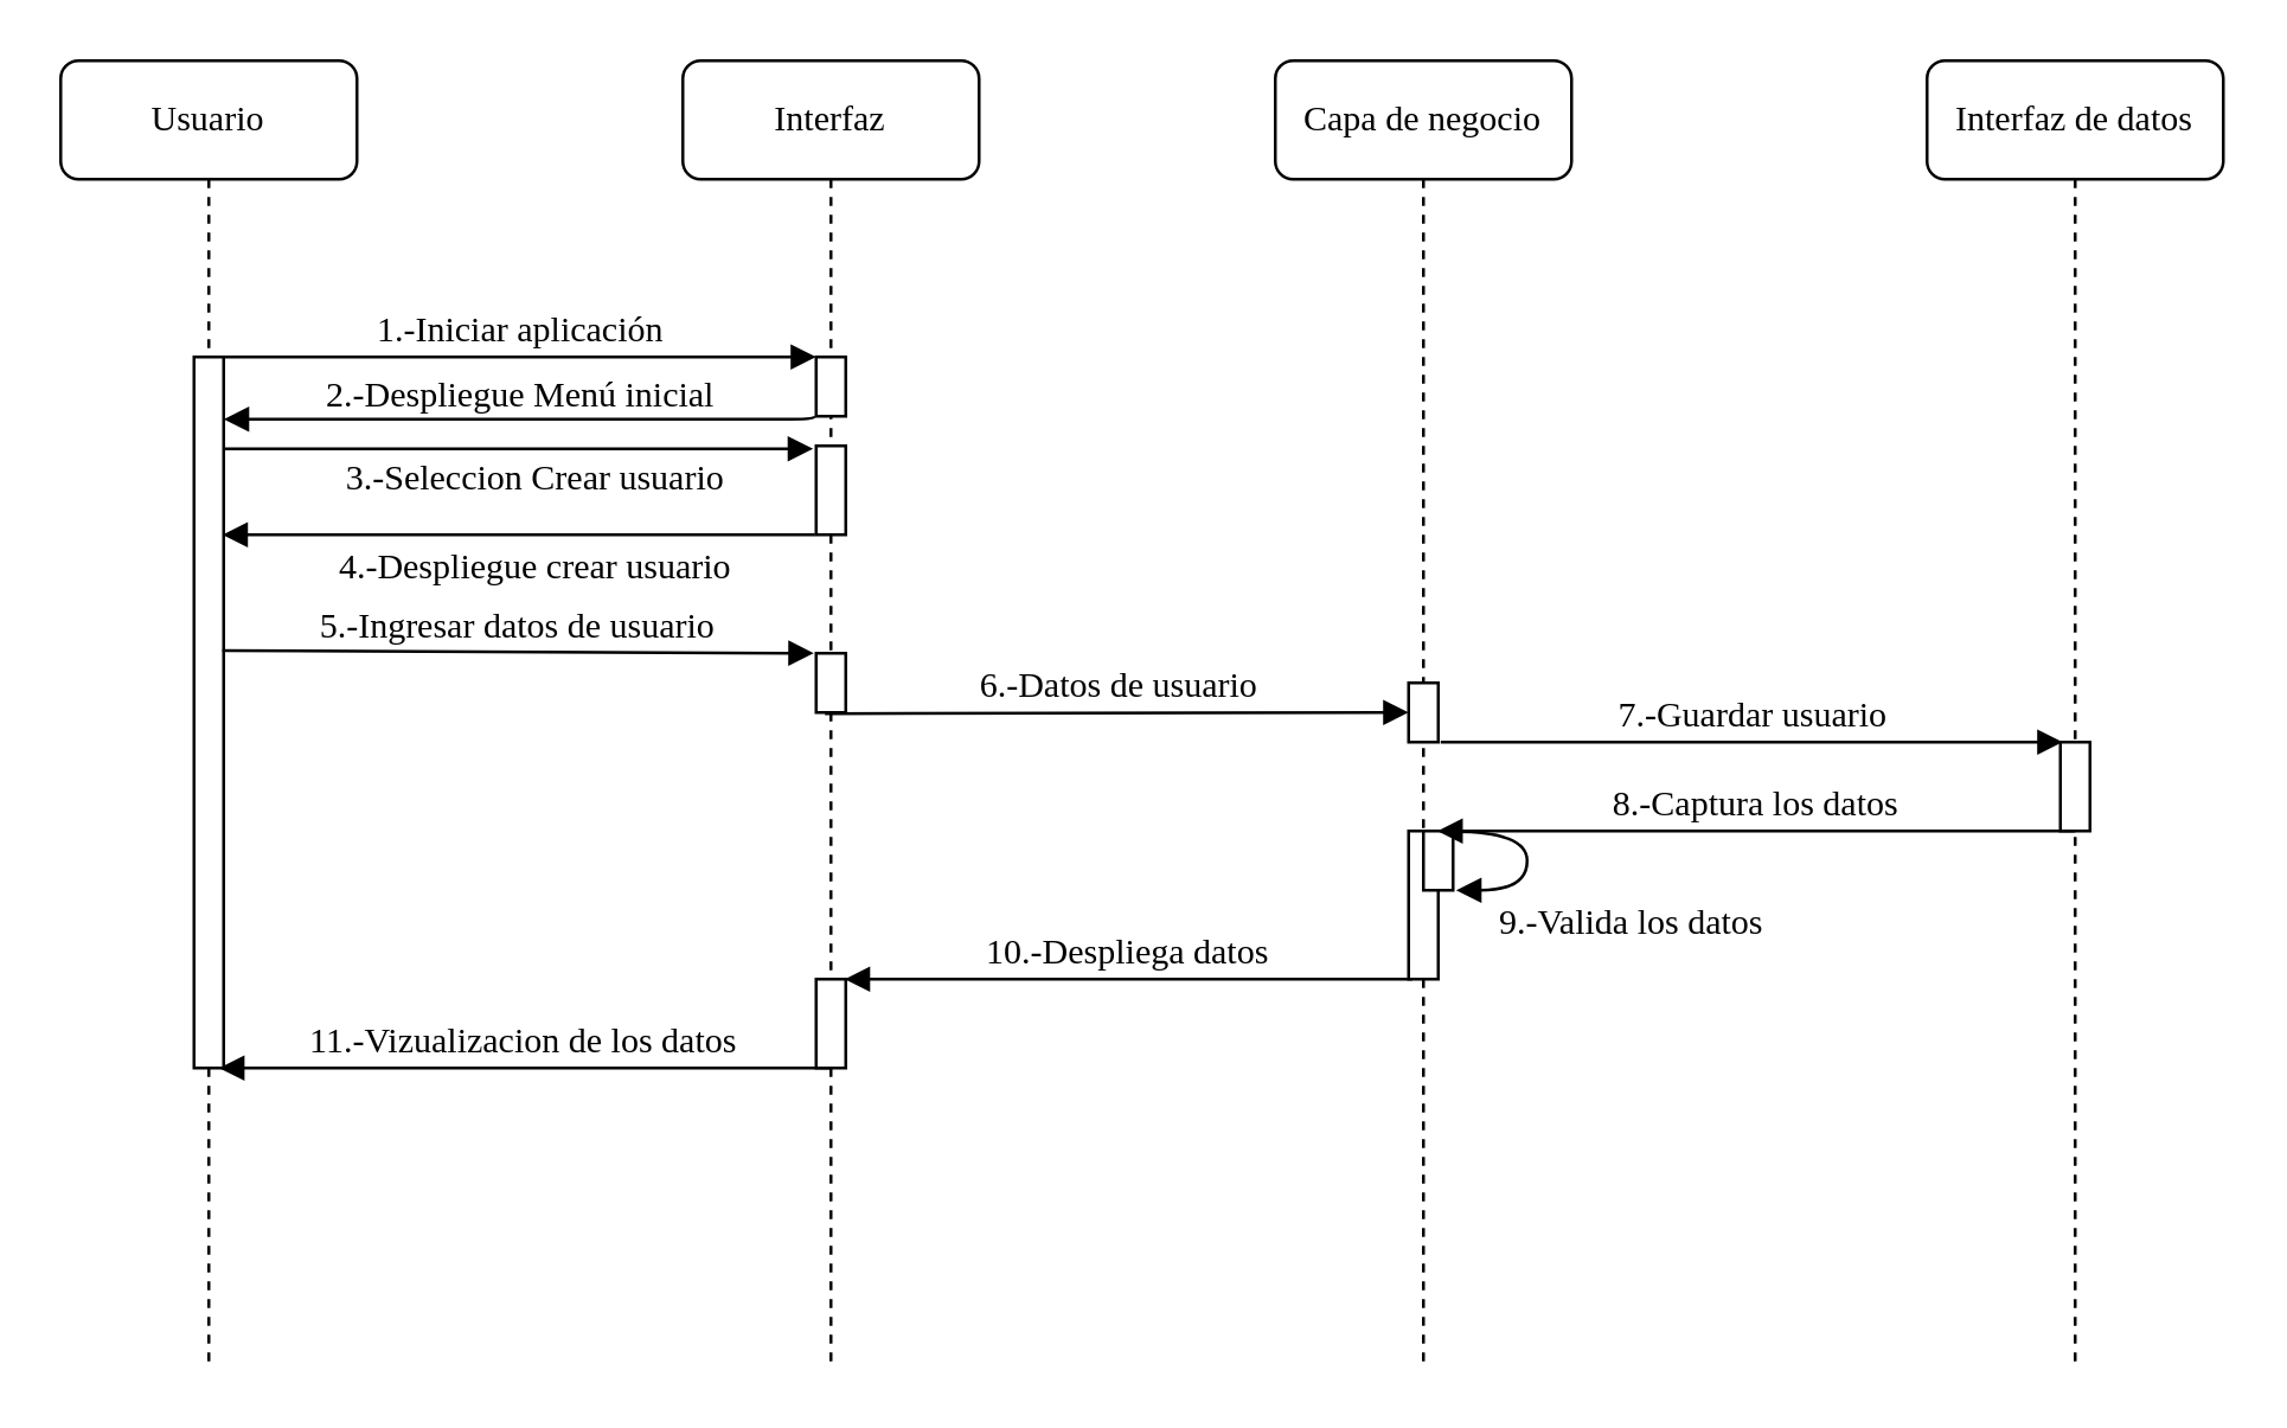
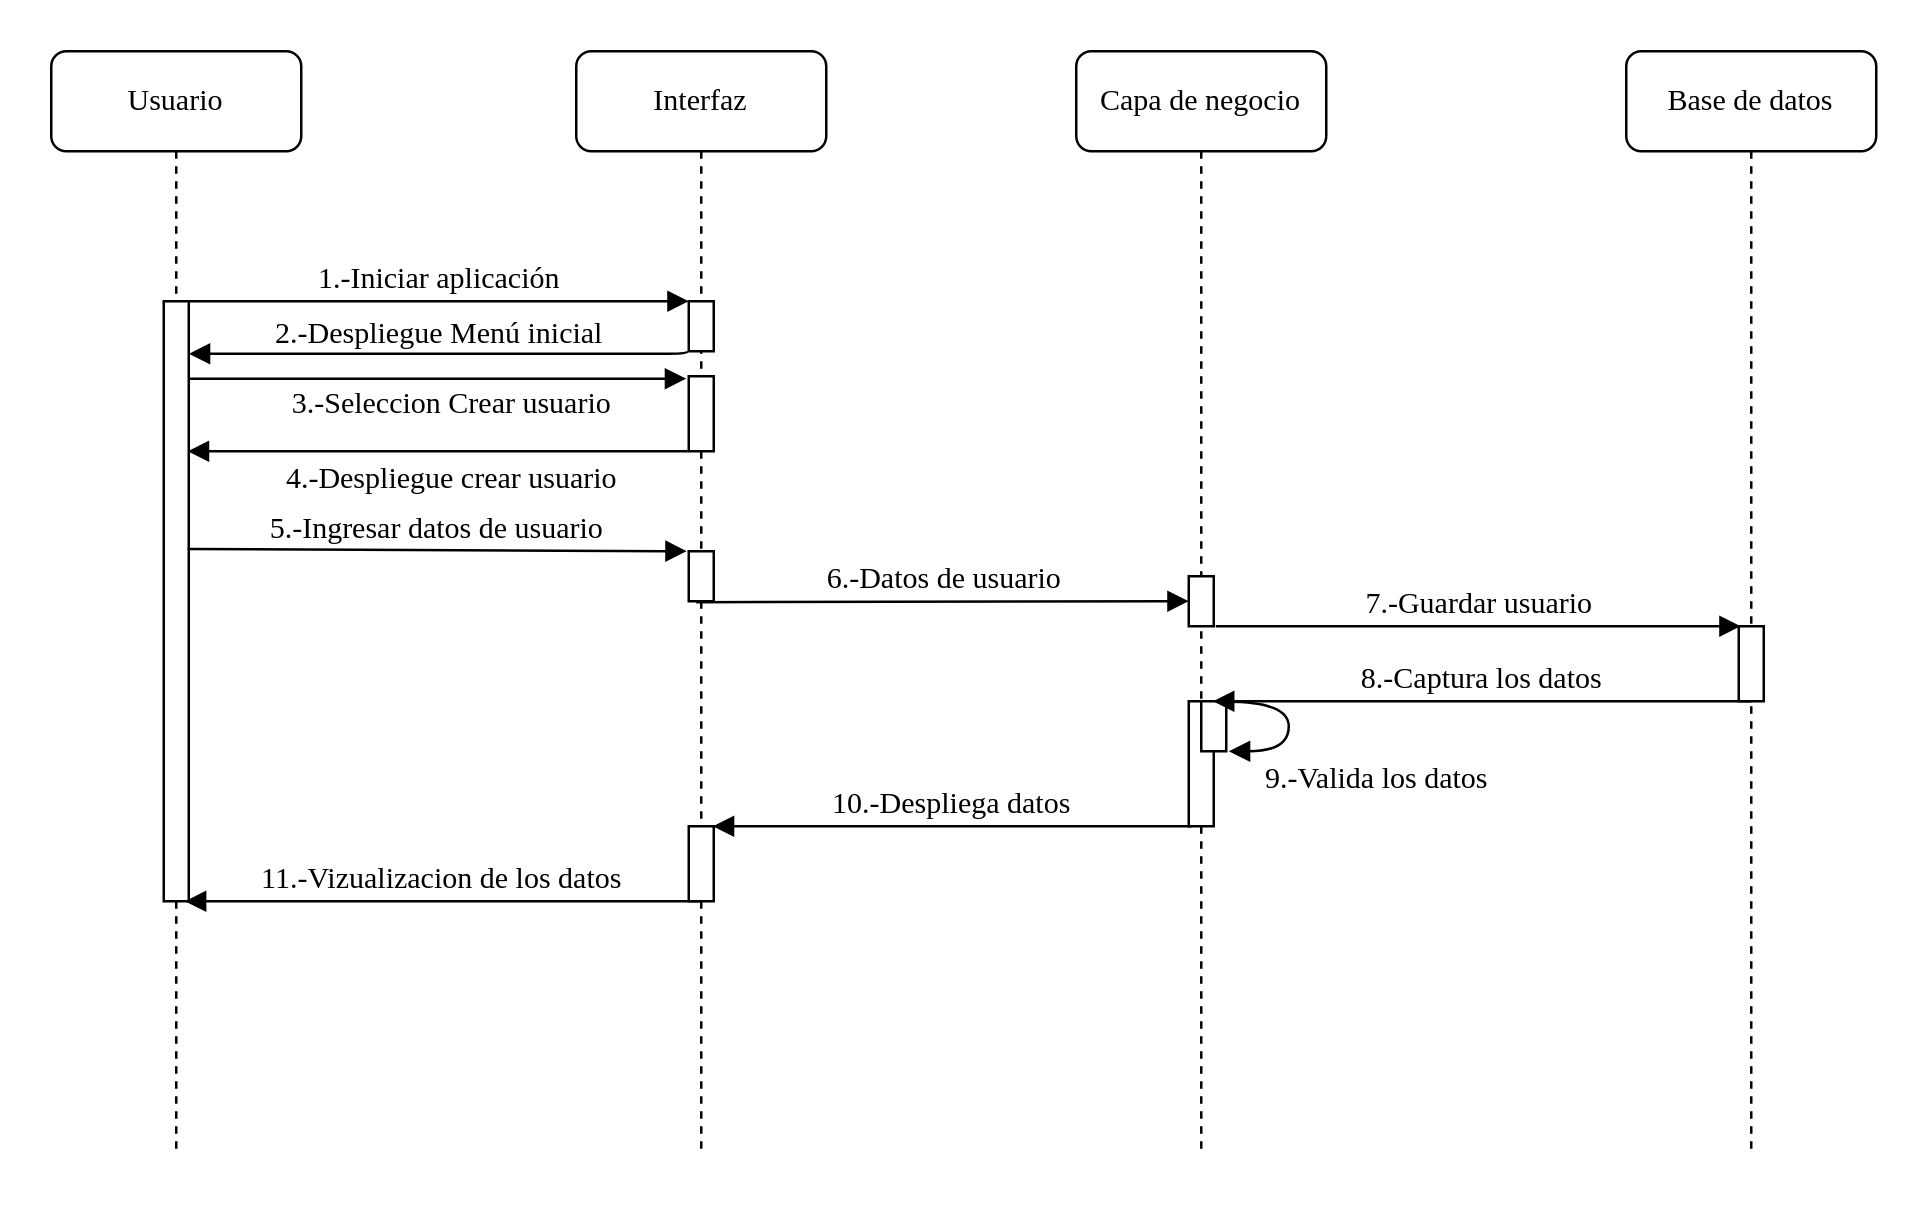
- <mxCell id="11" value="Interfaz de datos" style="shape=umlLifeline;perimeter=lifelinePerimeter;whiteSpace=wrap;html=1;container=1;collapsible=0;recursiveResize=0;outlineConnect=0;rounded=1;shadow=0;comic=0;labelBackgroundColor=none;strokeWidth=1;fontFamily=Verdana;fontSize=12;align=center;" vertex="1" parent="1"><mxGeometry x="650" y="20" width="100" height="440" as="geometry" /></mxCell>
+ <mxCell id="11" value="Base de datos" style="shape=umlLifeline;perimeter=lifelinePerimeter;whiteSpace=wrap;html=1;container=1;collapsible=0;recursiveResize=0;outlineConnect=0;rounded=1;shadow=0;comic=0;labelBackgroundColor=none;strokeWidth=1;fontFamily=Verdana;fontSize=12;align=center;" vertex="1" parent="1"><mxGeometry x="650" y="20" width="100" height="440" as="geometry" /></mxCell>
